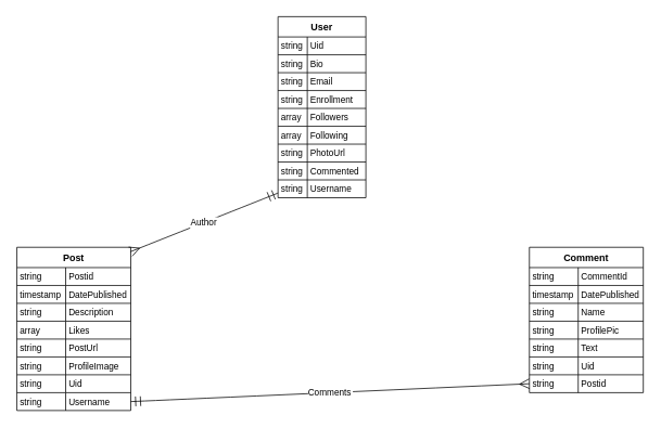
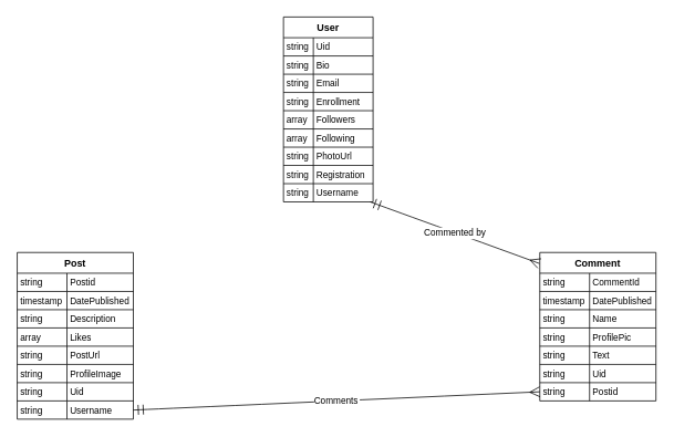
- <mxCell id="26" value="Commented" style="shape=partialRectangle;connectable=0;fillColor=none;top=0;left=0;bottom=0;right=0;align=left;spacingLeft=2;overflow=hidden;fontSize=11;" vertex="1" parent="24"><mxGeometry x="36" width="72" height="22" as="geometry"><mxRectangle width="72" height="22" as="alternateBounds" /></mxGeometry></mxCell>
+ <mxCell id="26" value="Registration" style="shape=partialRectangle;connectable=0;fillColor=none;top=0;left=0;bottom=0;right=0;align=left;spacingLeft=2;overflow=hidden;fontSize=11;" vertex="1" parent="24"><mxGeometry x="36" width="72" height="22" as="geometry"><mxRectangle width="72" height="22" as="alternateBounds" /></mxGeometry></mxCell>
- <mxCell id="77" value="Author" style="curved=1;startArrow=ERmandOne;startSize=10;;endArrow=ERmany;endSize=10;;exitX=0.001;exitY=0.973;rounded=0;entryX=0.997;entryY=0.027;entryDx=0;entryDy=0;entryPerimeter=0;" edge="1" parent="1" source="2" target="30"><mxGeometry relative="1" as="geometry"><Array as="points" /><mxPoint x="-40" y="310" as="targetPoint" /></mxGeometry></mxCell>
+ <mxCell id="79" value="Commented by" style="curved=1;startArrow=ERmandOne;startSize=10;;endArrow=ERmany;endSize=10;;exitX=0.943;exitY=0.973;entryX=-0.003;entryY=0.074;rounded=0;entryDx=0;entryDy=0;entryPerimeter=0;" edge="1" parent="1" source="2" target="55"><mxGeometry relative="1" as="geometry"><Array as="points" /></mxGeometry></mxCell>
